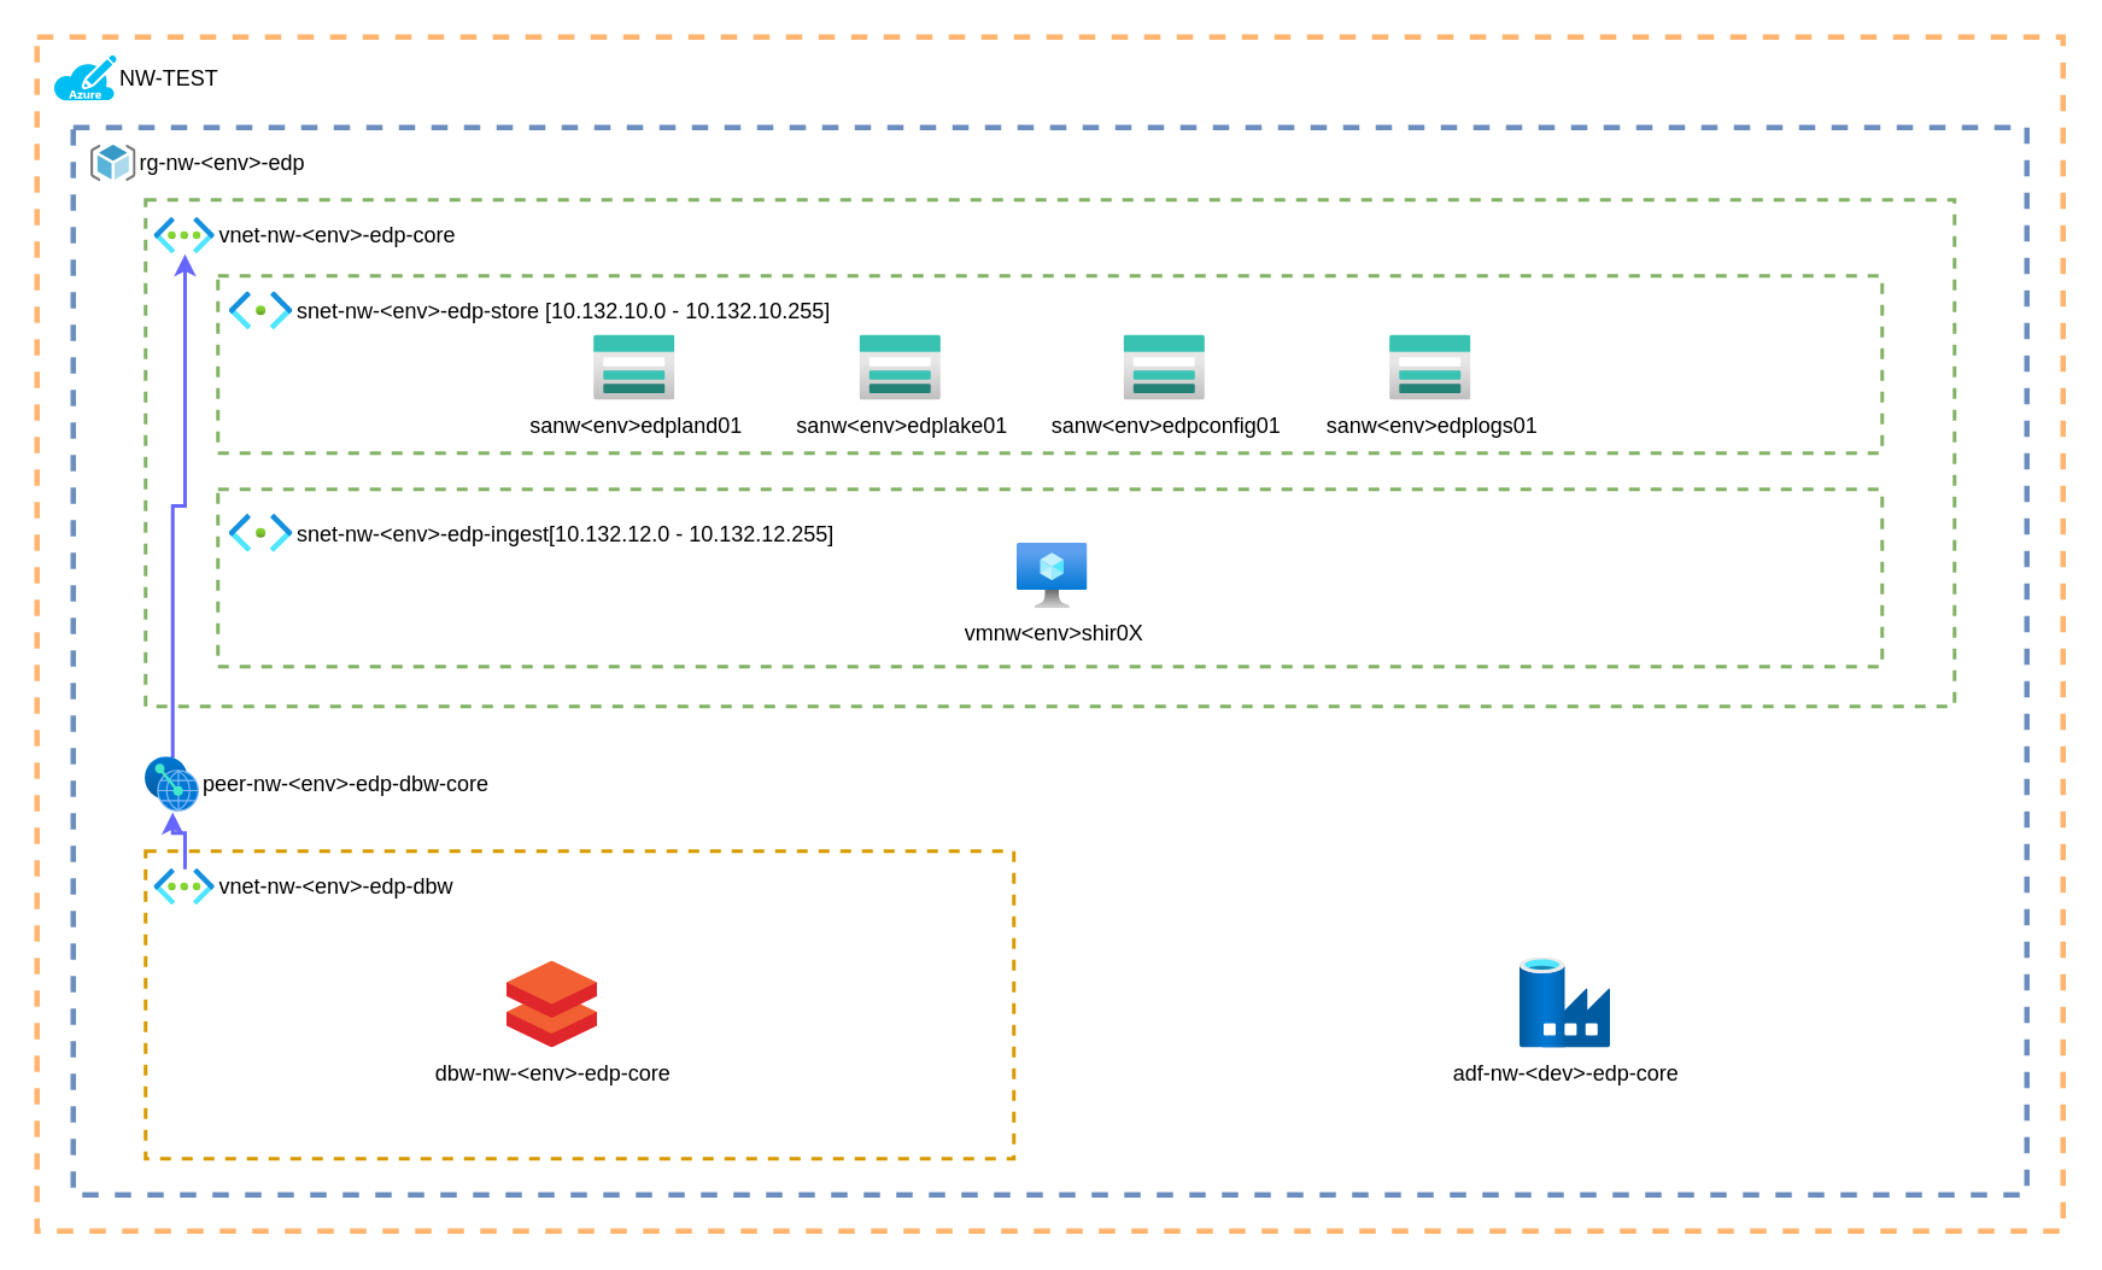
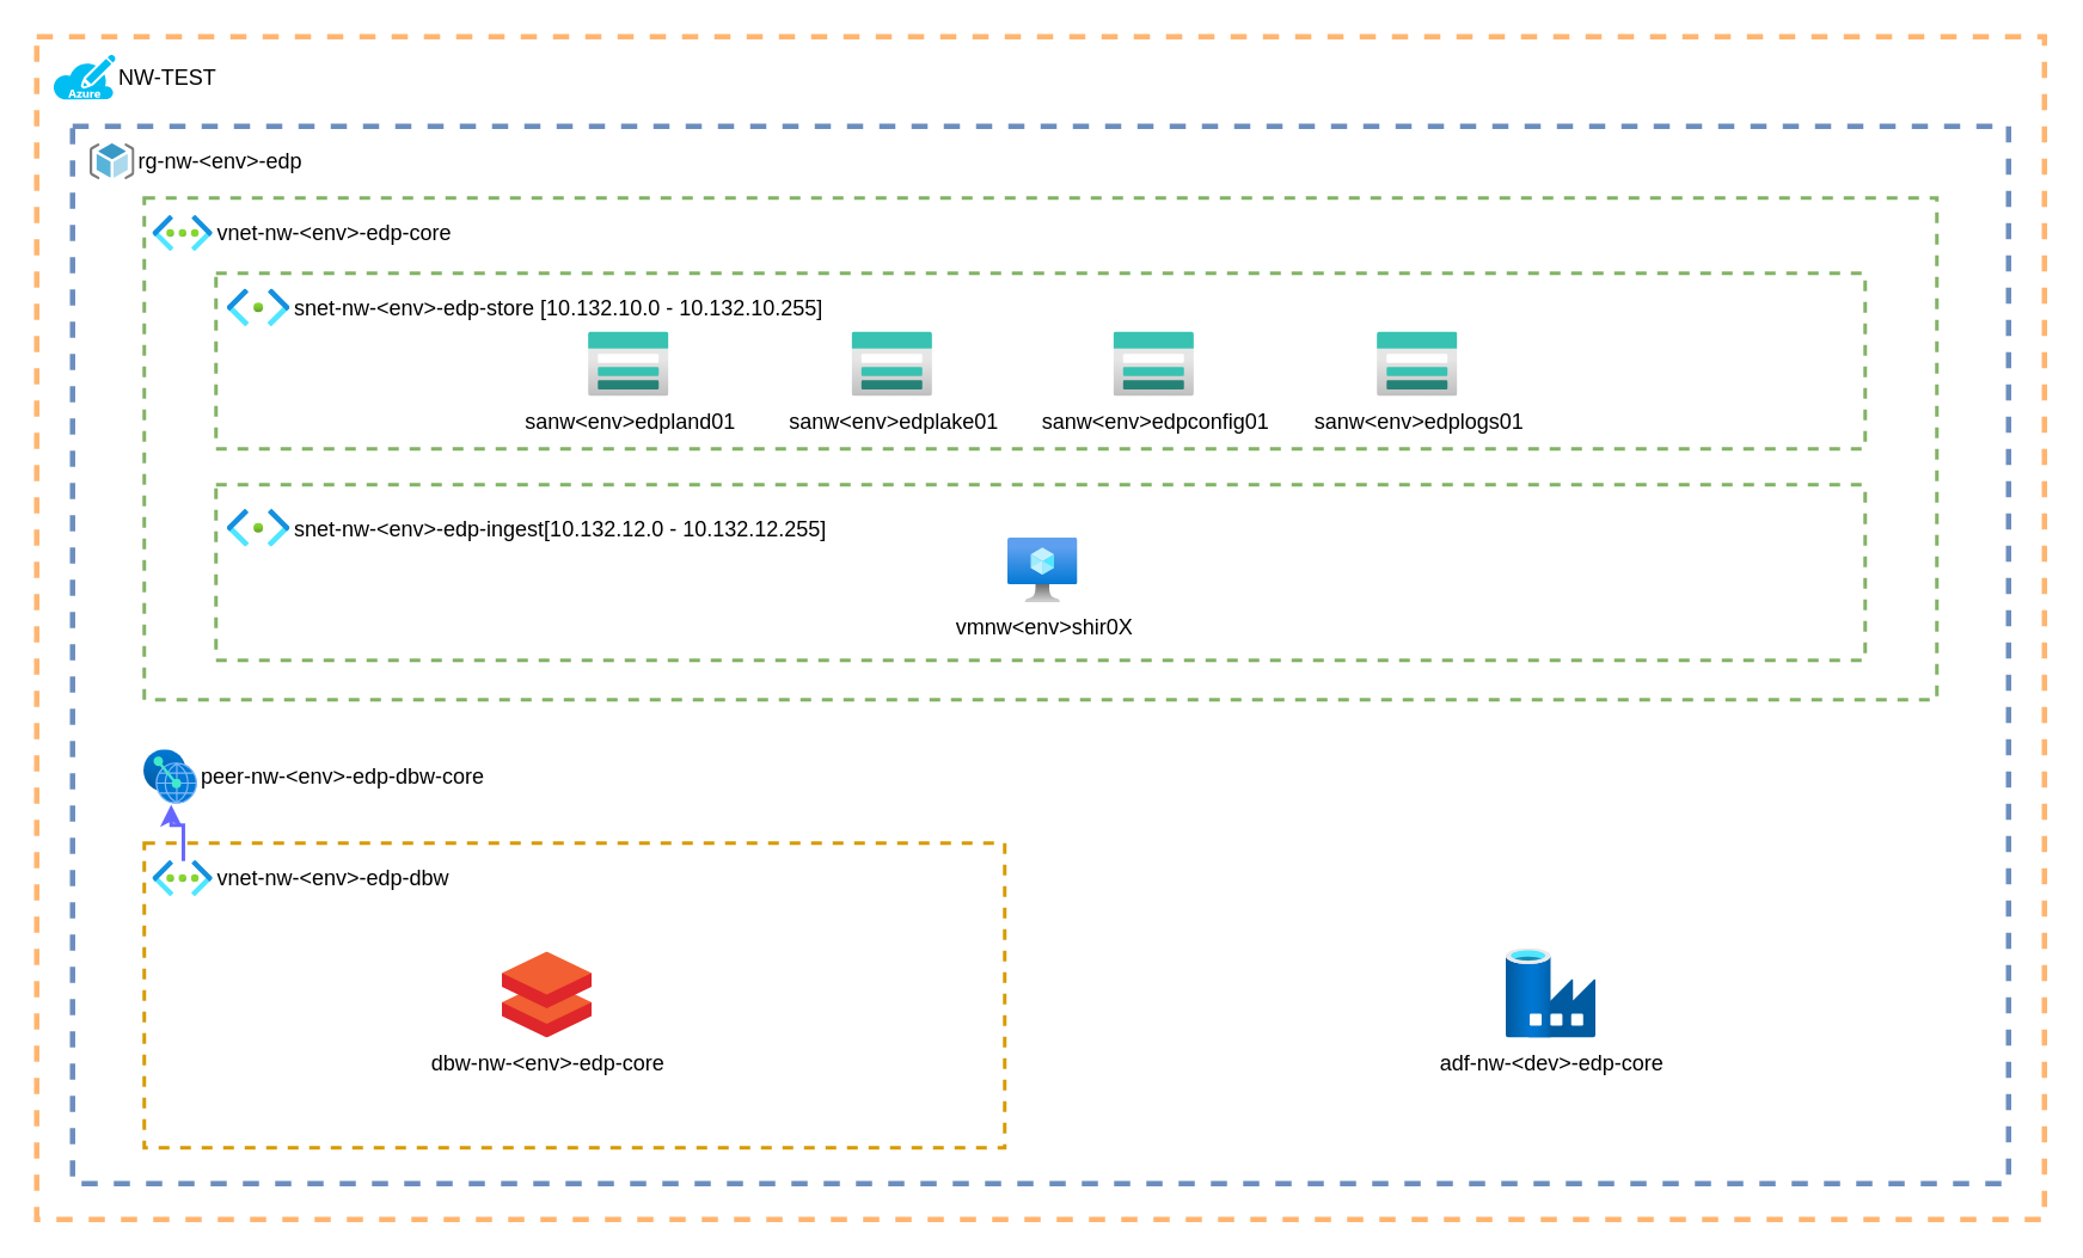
- <mxCell id="17" style="edgeStyle=orthogonalEdgeStyle;rounded=0;orthogonalLoop=1;jettySize=auto;html=1;strokeWidth=2;strokeColor=#6666FF;" edge="1" parent="1" source="18" target="7"><mxGeometry relative="1" as="geometry" /></mxCell>
